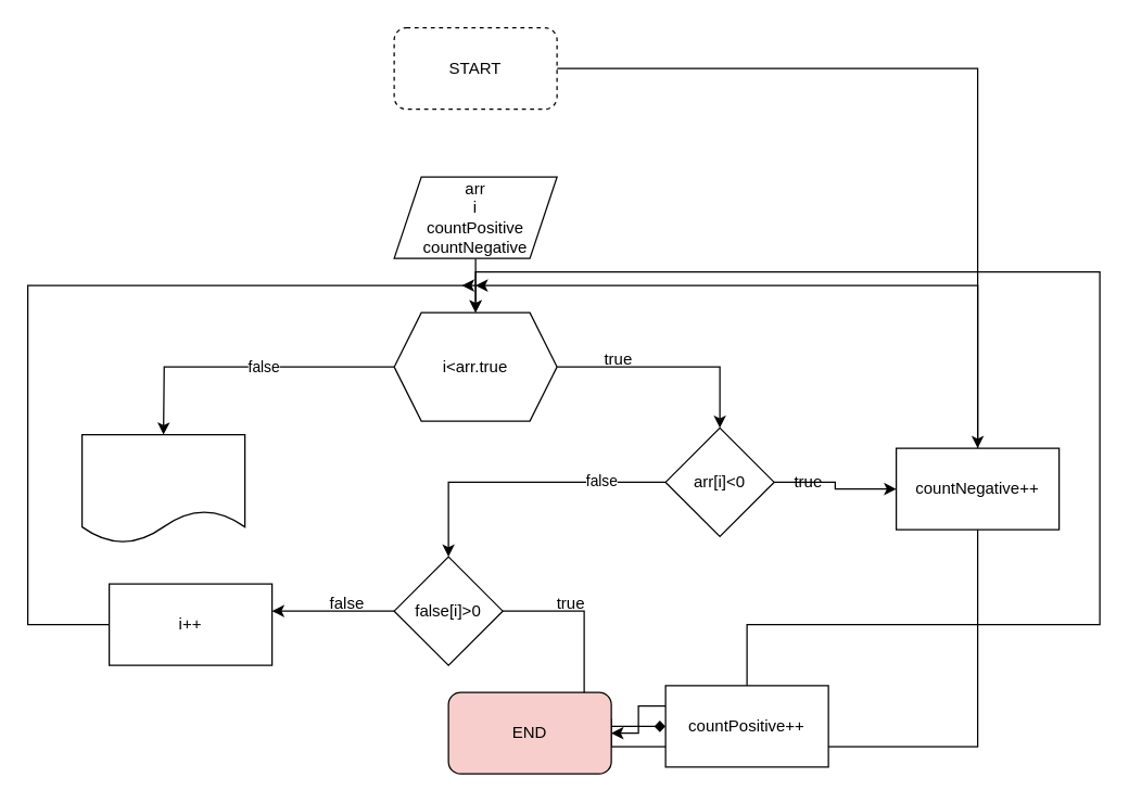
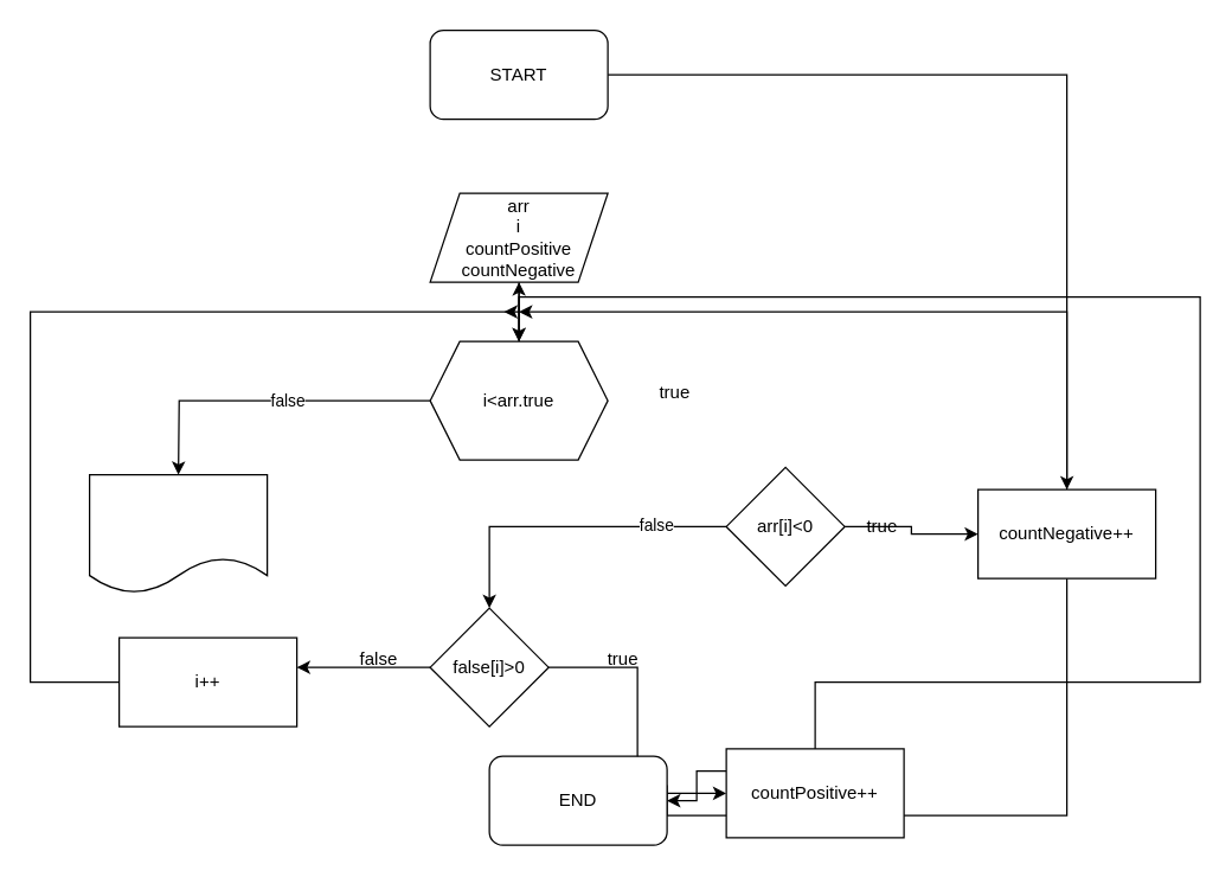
- <mxCell id="3" value="START" style="rounded=1;whiteSpace=wrap;html=1;dashed=1;" parent="1" vertex="1"><mxGeometry x="290" y="20" width="120" height="60" as="geometry" /></mxCell>
+ <mxCell id="3" value="START" style="rounded=1;whiteSpace=wrap;html=1;" parent="1" vertex="1"><mxGeometry x="290" y="20" width="120" height="60" as="geometry" /></mxCell>
- <mxCell id="8" style="edgeStyle=orthogonalEdgeStyle;rounded=0;orthogonalLoop=1;jettySize=auto;html=1;entryX=0.5;entryY=0;entryDx=0;entryDy=0;" edge="1" parent="1" source="9" target="13"><mxGeometry relative="1" as="geometry" /></mxCell>
+ <mxCell id="8" style="edgeStyle=orthogonalEdgeStyle;rounded=0;orthogonalLoop=1;jettySize=auto;html=1;" edge="1" parent="1" source="9" target="5"><mxGeometry relative="1" as="geometry" /></mxCell>
- <mxCell id="21" style="edgeStyle=orthogonalEdgeStyle;rounded=0;orthogonalLoop=1;jettySize=auto;html=1;entryX=0;entryY=0.5;entryDx=0;entryDy=0;endArrow=diamond;" edge="1" parent="1" source="22" target="28"><mxGeometry relative="1" as="geometry" /></mxCell>
+ <mxCell id="21" style="edgeStyle=orthogonalEdgeStyle;rounded=0;orthogonalLoop=1;jettySize=auto;html=1;entryX=0;entryY=0.5;entryDx=0;entryDy=0;" edge="1" parent="1" source="22" target="28"><mxGeometry relative="1" as="geometry" /></mxCell>
- <mxCell id="30" value="END" style="rounded=1;whiteSpace=wrap;html=1;fillColor=#f8cecc;" vertex="1" parent="1"><mxGeometry x="330" y="510" width="120" height="60" as="geometry" /></mxCell>
+ <mxCell id="30" value="END" style="rounded=1;whiteSpace=wrap;html=1;" vertex="1" parent="1"><mxGeometry x="330" y="510" width="120" height="60" as="geometry" /></mxCell>
